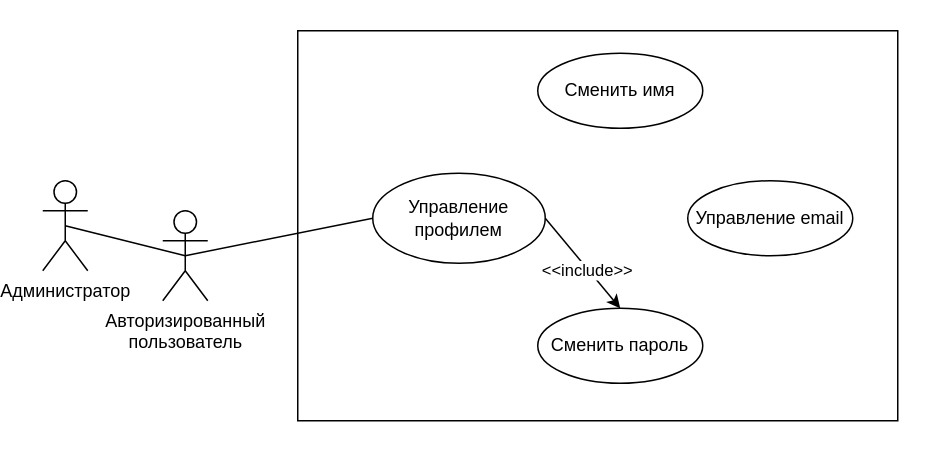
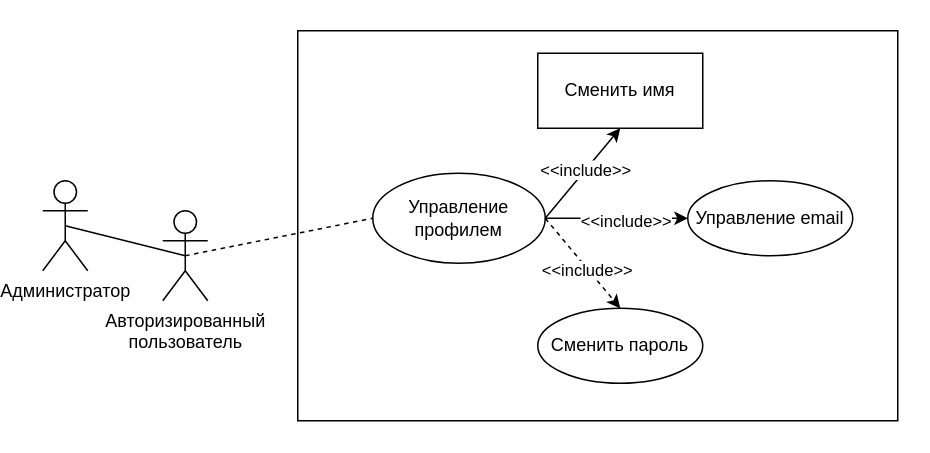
- <mxCell id="5" value="Сменить имя" style="ellipse;whiteSpace=wrap;html=1;" parent="1" vertex="1"><mxGeometry x="350" y="35" width="110" height="50" as="geometry" /></mxCell>
+ <mxCell id="5" value="Сменить имя" style="whiteSpace=wrap;html=1;rounded=0;" parent="1" vertex="1"><mxGeometry x="350" y="35" width="110" height="50" as="geometry" /></mxCell>
+ <mxCell id="9" value="" style="endArrow=classic;html=1;rounded=0;exitX=1;exitY=0.5;exitDx=0;exitDy=0;entryX=0.5;entryY=1;entryDx=0;entryDy=0;" parent="1" source="8" target="5" edge="1"><mxGeometry width="50" height="50" relative="1" as="geometry"><mxPoint x="330" y="185" as="sourcePoint" /><mxPoint x="380" y="135" as="targetPoint" /></mxGeometry></mxCell>
+ <mxCell id="10" value="&amp;lt;&amp;lt;include&amp;gt;&amp;gt;" style="edgeLabel;html=1;align=center;verticalAlign=middle;resizable=0;points=[];" parent="9" vertex="1" connectable="0"><mxGeometry x="0.072" relative="1" as="geometry"><mxPoint as="offset" /></mxGeometry></mxCell>
+ <mxCell id="11" value="" style="endArrow=classic;html=1;rounded=0;exitX=1;exitY=0.5;exitDx=0;exitDy=0;entryX=0;entryY=0.5;entryDx=0;entryDy=0;" parent="1" source="8" target="6" edge="1"><mxGeometry width="50" height="50" relative="1" as="geometry"><mxPoint x="320" y="205" as="sourcePoint" /><mxPoint x="375" y="145" as="targetPoint" /></mxGeometry></mxCell>
+ <mxCell id="12" value="&amp;lt;&amp;lt;include&amp;gt;&amp;gt;" style="edgeLabel;html=1;align=center;verticalAlign=middle;resizable=0;points=[];" parent="11" vertex="1" connectable="0"><mxGeometry x="0.115" y="-1" relative="1" as="geometry"><mxPoint as="offset" /></mxGeometry></mxCell>
- <mxCell id="15" value="" style="endArrow=none;html=1;rounded=0;exitX=0.5;exitY=0.5;exitDx=0;exitDy=0;exitPerimeter=0;entryX=0;entryY=0.5;entryDx=0;entryDy=0;" parent="1" source="2" target="8" edge="1"><mxGeometry width="50" height="50" relative="1" as="geometry"><mxPoint x="480" y="175" as="sourcePoint" /><mxPoint x="530" y="125" as="targetPoint" /></mxGeometry></mxCell>
+ <mxCell id="15" value="" style="endArrow=none;html=1;rounded=0;exitX=0.5;exitY=0.5;exitDx=0;exitDy=0;exitPerimeter=0;entryX=0;entryY=0.5;entryDx=0;entryDy=0;dashed=1;" parent="1" source="2" target="8" edge="1"><mxGeometry width="50" height="50" relative="1" as="geometry"><mxPoint x="480" y="175" as="sourcePoint" /><mxPoint x="530" y="125" as="targetPoint" /></mxGeometry></mxCell>
- <mxCell id="13" value="" style="endArrow=classic;html=1;rounded=0;exitX=1;exitY=0.5;exitDx=0;exitDy=0;entryX=0.5;entryY=0;entryDx=0;entryDy=0;" parent="1" source="8" target="7" edge="1"><mxGeometry width="50" height="50" relative="1" as="geometry"><mxPoint x="330" y="194.31" as="sourcePoint" /><mxPoint x="395" y="194.31" as="targetPoint" /></mxGeometry></mxCell>
+ <mxCell id="13" value="" style="endArrow=classic;html=1;rounded=0;exitX=1;exitY=0.5;exitDx=0;exitDy=0;entryX=0.5;entryY=0;entryDx=0;entryDy=0;dashed=1;" parent="1" source="8" target="7" edge="1"><mxGeometry width="50" height="50" relative="1" as="geometry"><mxPoint x="330" y="194.31" as="sourcePoint" /><mxPoint x="395" y="194.31" as="targetPoint" /></mxGeometry></mxCell>
